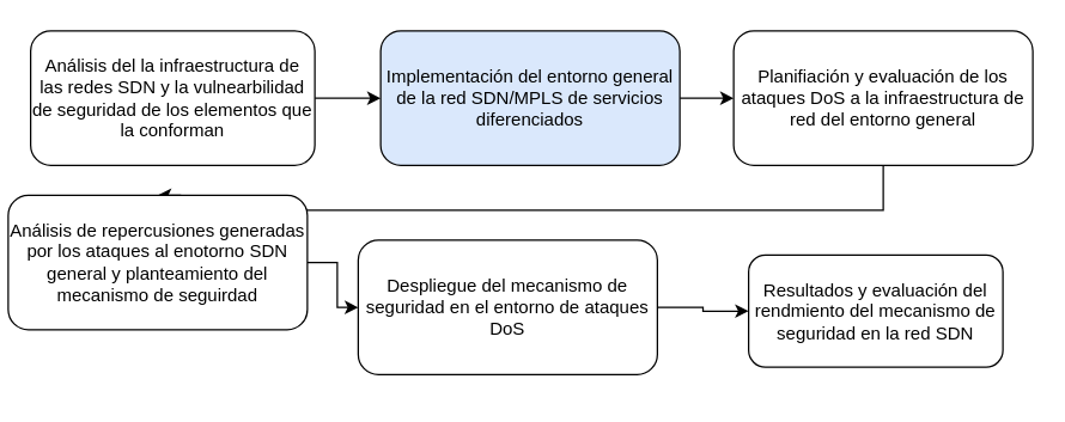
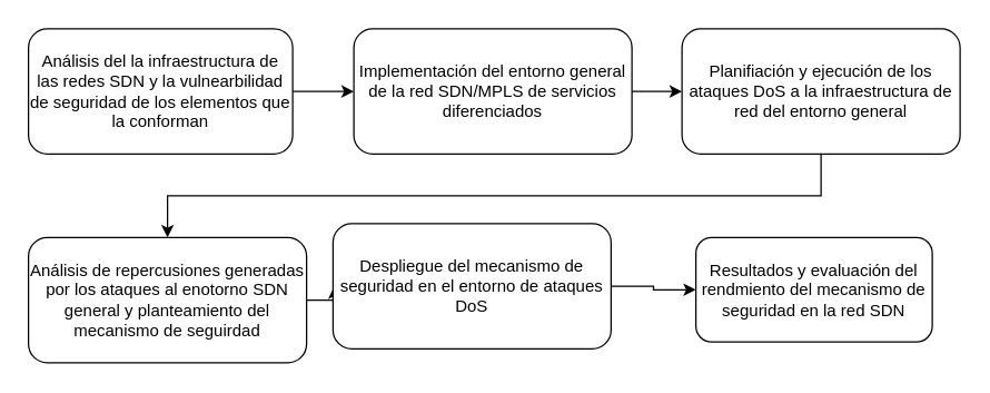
- <mxCell id="5" value="Implementación del entorno general de la red SDN/MPLS de servicios diferenciados" style="rounded=1;whiteSpace=wrap;html=1;fillColor=#dae8fc;" vertex="1" parent="1"><mxGeometry x="254" y="20" width="200" height="90" as="geometry" /></mxCell>
+ <mxCell id="5" value="Implementación del entorno general de la red SDN/MPLS de servicios diferenciados" style="rounded=1;whiteSpace=wrap;html=1;" vertex="1" parent="1"><mxGeometry x="254" y="20" width="200" height="90" as="geometry" /></mxCell>
- <mxCell id="7" value="Planifiación y evaluación de los ataques DoS a la infraestructura de red del entorno general" style="rounded=1;whiteSpace=wrap;html=1;" vertex="1" parent="1"><mxGeometry x="490" y="20" width="200" height="90" as="geometry" /></mxCell>
+ <mxCell id="7" value="Planifiación y ejecución de los ataques DoS a la infraestructura de red del entorno general" style="rounded=1;whiteSpace=wrap;html=1;" vertex="1" parent="1"><mxGeometry x="490" y="20" width="200" height="90" as="geometry" /></mxCell>
- <mxCell id="9" value="Análisis de repercusiones generadas por los ataques al enotorno SDN general y planteamiento del mecanismo de seguirdad" style="rounded=1;whiteSpace=wrap;html=1;" vertex="1" parent="1"><mxGeometry x="5" y="130" width="200" height="90" as="geometry" /></mxCell>
+ <mxCell id="9" value="Análisis de repercusiones generadas por los ataques al enotorno SDN general y planteamiento del mecanismo de seguirdad" style="rounded=1;whiteSpace=wrap;html=1;" vertex="1" parent="1"><mxGeometry x="20" y="170" width="200" height="90" as="geometry" /></mxCell>
